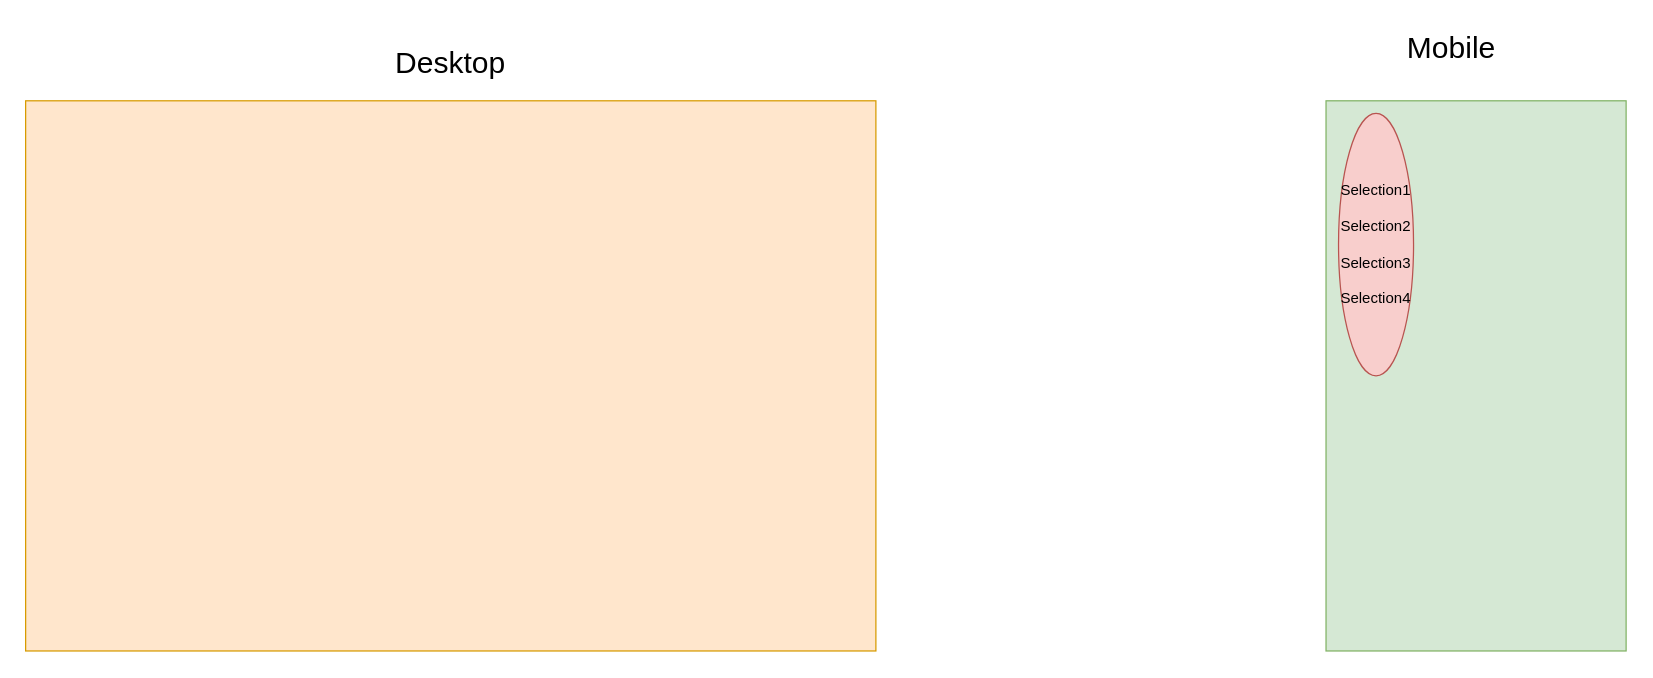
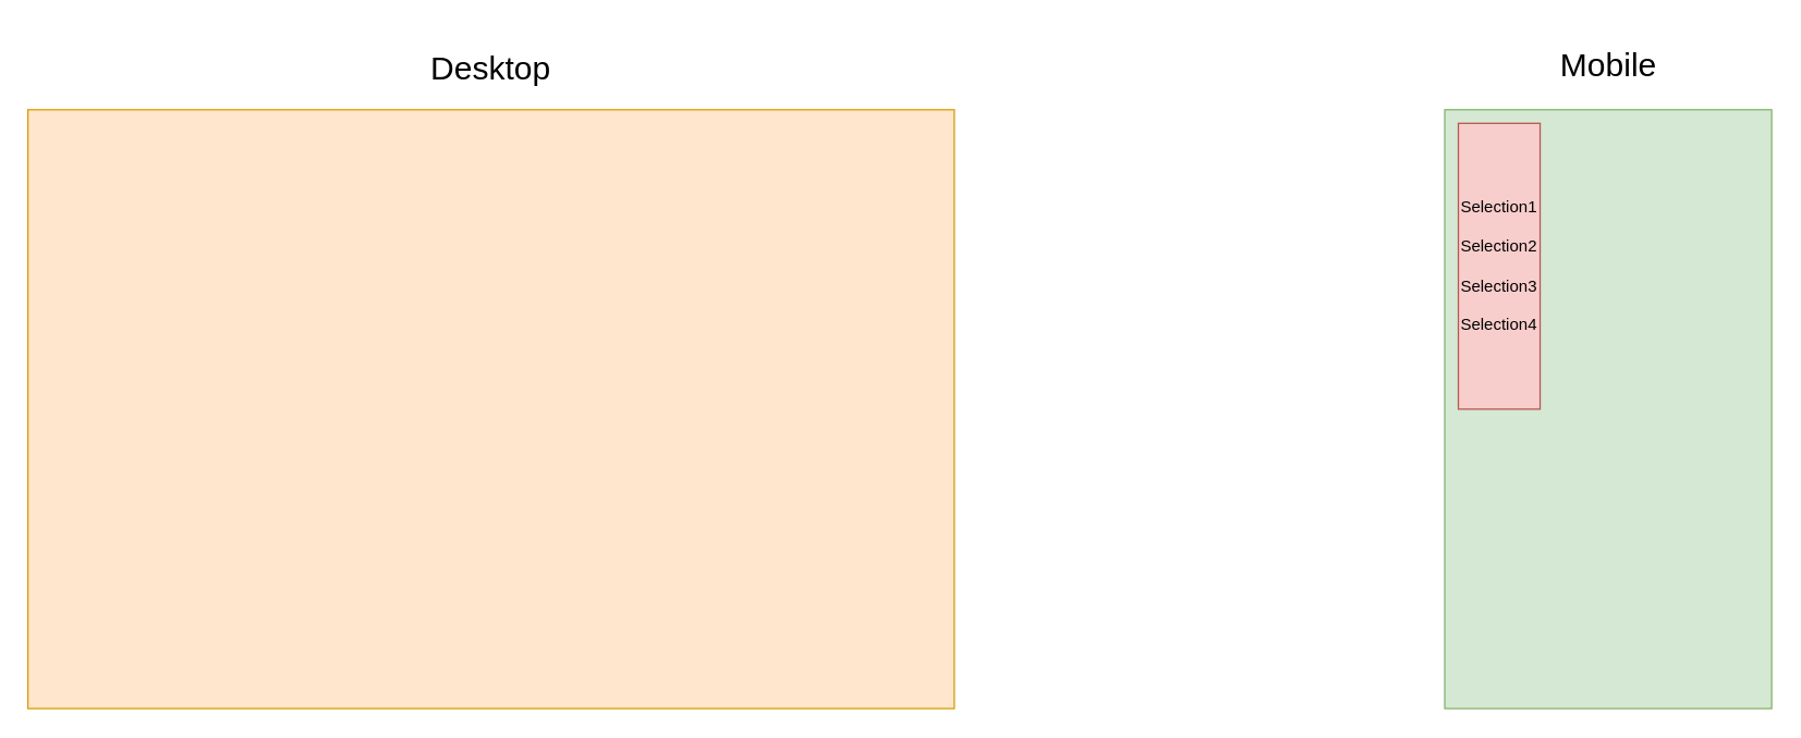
- <mxCell id="5" value="&lt;font style=&quot;font-size: 24px;&quot;&gt;Mobile&lt;/font&gt;" style="text;html=1;strokeColor=none;fillColor=none;align=center;verticalAlign=middle;whiteSpace=wrap;rounded=0;" vertex="1" parent="1"><mxGeometry x="1101" y="10" width="119" height="55" as="geometry" /></mxCell>
+ <mxCell id="5" value="&lt;font style=&quot;font-size: 24px;&quot;&gt;Mobile&lt;/font&gt;" style="text;html=1;strokeColor=none;fillColor=none;align=center;verticalAlign=middle;whiteSpace=wrap;rounded=0;" vertex="1" parent="1"><mxGeometry x="1121" y="20" width="119" height="55" as="geometry" /></mxCell>
- <mxCell id="6" value="Selection1&lt;br&gt;&lt;br&gt;Selection2&lt;br&gt;&lt;br&gt;Selection3&lt;br&gt;&lt;br&gt;Selection4&amp;nbsp;" style="ellipse;whiteSpace=wrap;html=1;fillColor=#f8cecc;strokeColor=#b85450;align=left;" vertex="1" parent="1"><mxGeometry x="1070" y="90" width="60" height="210" as="geometry" /></mxCell>
+ <mxCell id="6" value="Selection1&lt;br&gt;&lt;br&gt;Selection2&lt;br&gt;&lt;br&gt;Selection3&lt;br&gt;&lt;br&gt;Selection4&amp;nbsp;" style="rounded=0;whiteSpace=wrap;html=1;fillColor=#f8cecc;strokeColor=#b85450;align=left;" vertex="1" parent="1"><mxGeometry x="1070" y="90" width="60" height="210" as="geometry" /></mxCell>
